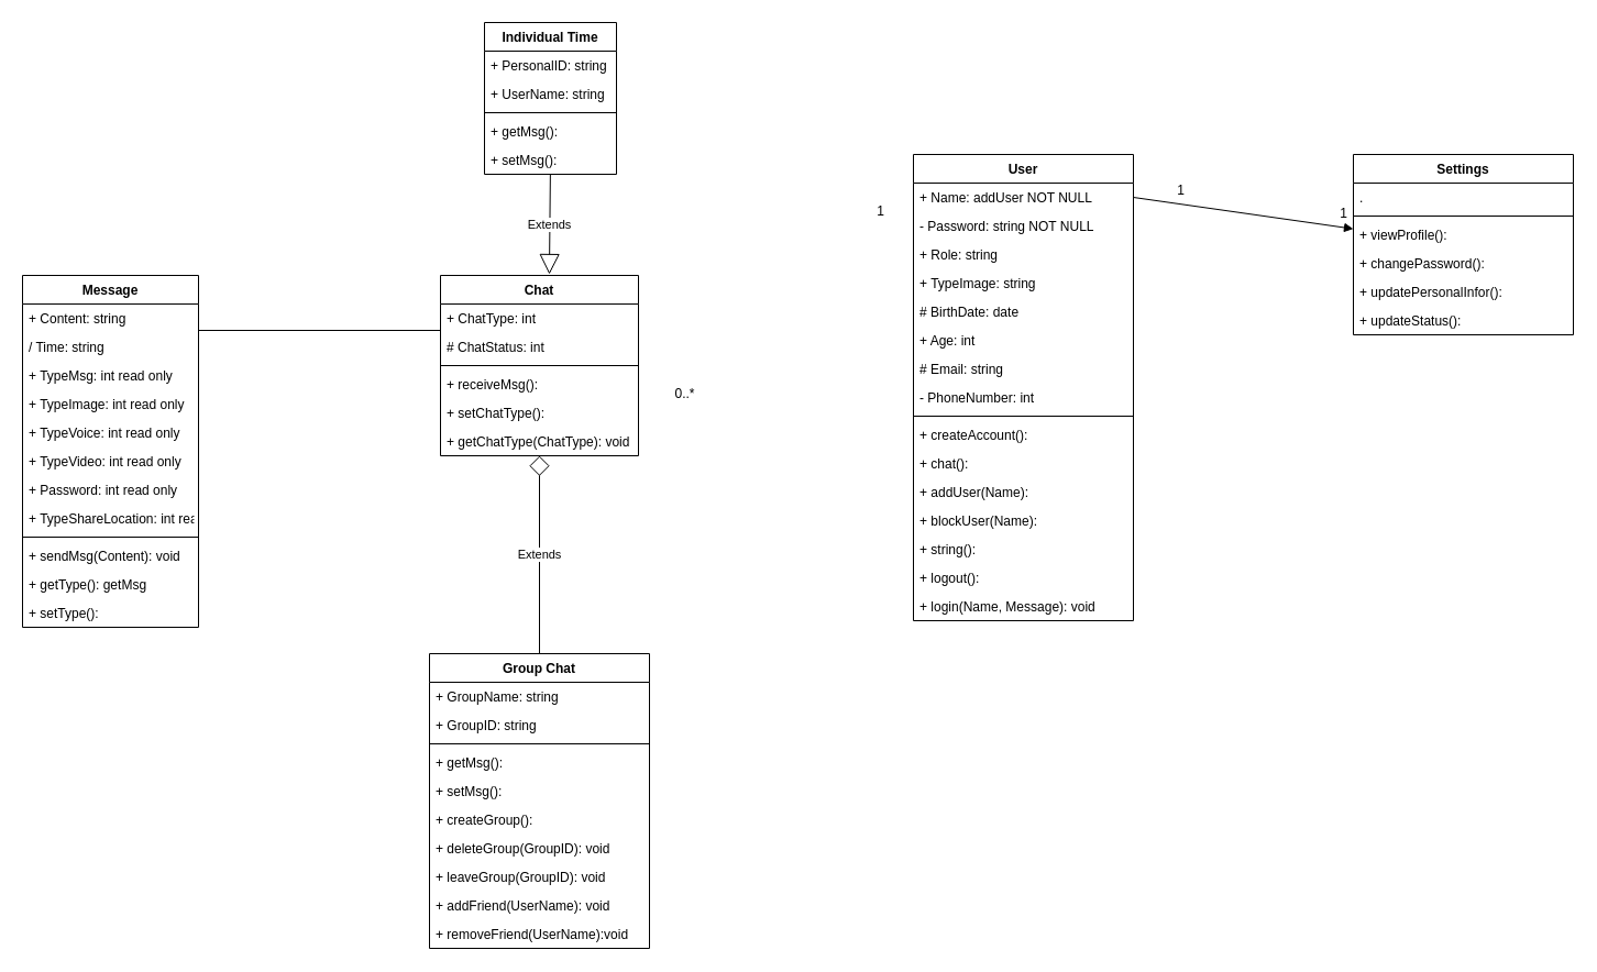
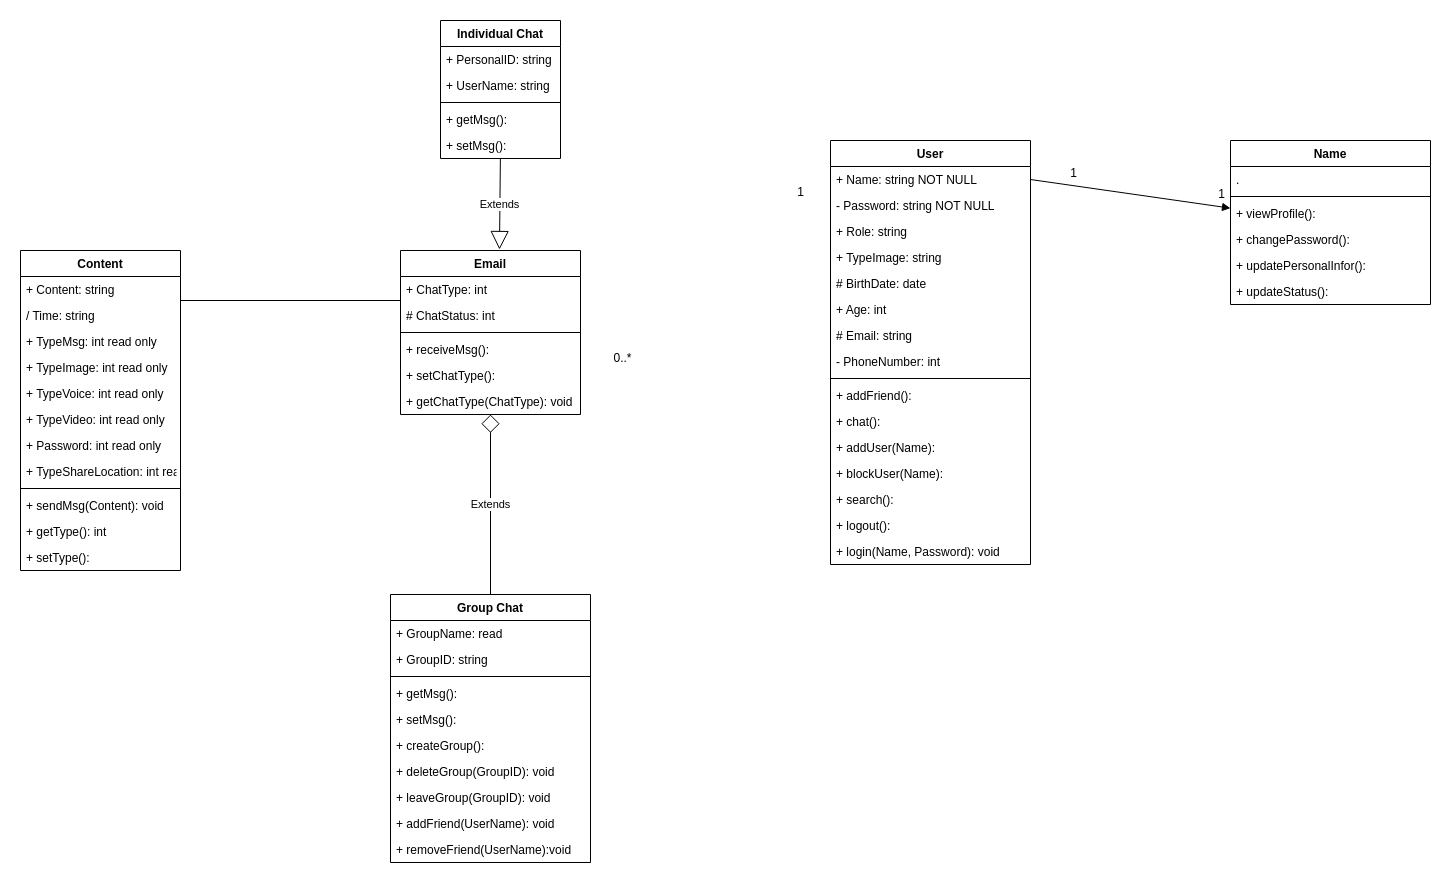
- <mxCell id="34" value="Individual Time" style="swimlane;fontStyle=1;align=center;verticalAlign=top;childLayout=stackLayout;horizontal=1;startSize=26;horizontalStack=0;resizeParent=1;resizeParentMax=0;resizeLast=0;collapsible=1;marginBottom=0;" parent="1" vertex="1"><mxGeometry x="440" y="20" width="120" height="138" as="geometry" /></mxCell>
+ <mxCell id="34" value="Individual Chat" style="swimlane;fontStyle=1;align=center;verticalAlign=top;childLayout=stackLayout;horizontal=1;startSize=26;horizontalStack=0;resizeParent=1;resizeParentMax=0;resizeLast=0;collapsible=1;marginBottom=0;" parent="1" vertex="1"><mxGeometry x="440" y="20" width="120" height="138" as="geometry" /></mxCell>
- <mxCell id="27" value="Settings" style="swimlane;fontStyle=1;align=center;verticalAlign=top;childLayout=stackLayout;horizontal=1;startSize=26;horizontalStack=0;resizeParent=1;resizeParentMax=0;resizeLast=0;collapsible=1;marginBottom=0;" parent="1" vertex="1"><mxGeometry x="1230" y="140" width="200" height="164" as="geometry" /></mxCell>
+ <mxCell id="27" value="Name" style="swimlane;fontStyle=1;align=center;verticalAlign=top;childLayout=stackLayout;horizontal=1;startSize=26;horizontalStack=0;resizeParent=1;resizeParentMax=0;resizeLast=0;collapsible=1;marginBottom=0;" parent="1" vertex="1"><mxGeometry x="1230" y="140" width="200" height="164" as="geometry" /></mxCell>
- <mxCell id="10" value="+ Name: addUser NOT NULL" style="text;strokeColor=none;fillColor=none;align=left;verticalAlign=top;spacingLeft=4;spacingRight=4;overflow=hidden;rotatable=0;points=[[0,0.5],[1,0.5]];portConstraint=eastwest;" parent="9" vertex="1"><mxGeometry y="26" width="200" height="26" as="geometry" /></mxCell>
+ <mxCell id="10" value="+ Name: string NOT NULL" style="text;strokeColor=none;fillColor=none;align=left;verticalAlign=top;spacingLeft=4;spacingRight=4;overflow=hidden;rotatable=0;points=[[0,0.5],[1,0.5]];portConstraint=eastwest;" parent="9" vertex="1"><mxGeometry y="26" width="200" height="26" as="geometry" /></mxCell>
- <mxCell id="54" value="Message" style="swimlane;fontStyle=1;align=center;verticalAlign=top;childLayout=stackLayout;horizontal=1;startSize=26;horizontalStack=0;resizeParent=1;resizeParentMax=0;resizeLast=0;collapsible=1;marginBottom=0;" parent="1" vertex="1"><mxGeometry x="20" y="250" width="160" height="320" as="geometry" /></mxCell>
+ <mxCell id="54" value="Content" style="swimlane;fontStyle=1;align=center;verticalAlign=top;childLayout=stackLayout;horizontal=1;startSize=26;horizontalStack=0;resizeParent=1;resizeParentMax=0;resizeLast=0;collapsible=1;marginBottom=0;" parent="1" vertex="1"><mxGeometry x="20" y="250" width="160" height="320" as="geometry" /></mxCell>
- <mxCell id="2" value="Chat" style="swimlane;fontStyle=1;align=center;verticalAlign=top;childLayout=stackLayout;horizontal=1;startSize=26;horizontalStack=0;resizeParent=1;resizeParentMax=0;resizeLast=0;collapsible=1;marginBottom=0;" parent="1" vertex="1"><mxGeometry x="400" y="250" width="180" height="164" as="geometry" /></mxCell>
+ <mxCell id="2" value="Email" style="swimlane;fontStyle=1;align=center;verticalAlign=top;childLayout=stackLayout;horizontal=1;startSize=26;horizontalStack=0;resizeParent=1;resizeParentMax=0;resizeLast=0;collapsible=1;marginBottom=0;" parent="1" vertex="1"><mxGeometry x="400" y="250" width="180" height="164" as="geometry" /></mxCell>
- <mxCell id="19" value="+ createAccount(): " style="text;strokeColor=none;fillColor=none;align=left;verticalAlign=top;spacingLeft=4;spacingRight=4;overflow=hidden;rotatable=0;points=[[0,0.5],[1,0.5]];portConstraint=eastwest;" parent="9" vertex="1"><mxGeometry y="242" width="200" height="26" as="geometry" /></mxCell>
+ <mxCell id="19" value="+ addFriend(): " style="text;strokeColor=none;fillColor=none;align=left;verticalAlign=top;spacingLeft=4;spacingRight=4;overflow=hidden;rotatable=0;points=[[0,0.5],[1,0.5]];portConstraint=eastwest;" parent="9" vertex="1"><mxGeometry y="242" width="200" height="26" as="geometry" /></mxCell>
- <mxCell id="23" value="+ string(): " style="text;strokeColor=none;fillColor=none;align=left;verticalAlign=top;spacingLeft=4;spacingRight=4;overflow=hidden;rotatable=0;points=[[0,0.5],[1,0.5]];portConstraint=eastwest;" parent="9" vertex="1"><mxGeometry y="346" width="200" height="26" as="geometry" /></mxCell>
+ <mxCell id="23" value="+ search(): " style="text;strokeColor=none;fillColor=none;align=left;verticalAlign=top;spacingLeft=4;spacingRight=4;overflow=hidden;rotatable=0;points=[[0,0.5],[1,0.5]];portConstraint=eastwest;" parent="9" vertex="1"><mxGeometry y="346" width="200" height="26" as="geometry" /></mxCell>
- <mxCell id="65" value="+ getType(): getMsg" style="text;strokeColor=none;fillColor=none;align=left;verticalAlign=top;spacingLeft=4;spacingRight=4;overflow=hidden;rotatable=0;points=[[0,0.5],[1,0.5]];portConstraint=eastwest;" vertex="1" parent="54"><mxGeometry y="268" width="160" height="26" as="geometry" /></mxCell>
+ <mxCell id="65" value="+ getType(): int" style="text;strokeColor=none;fillColor=none;align=left;verticalAlign=top;spacingLeft=4;spacingRight=4;overflow=hidden;rotatable=0;points=[[0,0.5],[1,0.5]];portConstraint=eastwest;" vertex="1" parent="54"><mxGeometry y="268" width="160" height="26" as="geometry" /></mxCell>
- <mxCell id="25" value="+ login(Name, Message): void " style="text;strokeColor=none;fillColor=none;align=left;verticalAlign=top;spacingLeft=4;spacingRight=4;overflow=hidden;rotatable=0;points=[[0,0.5],[1,0.5]];portConstraint=eastwest;" parent="9" vertex="1"><mxGeometry y="398" width="200" height="26" as="geometry" /></mxCell>
+ <mxCell id="25" value="+ login(Name, Password): void " style="text;strokeColor=none;fillColor=none;align=left;verticalAlign=top;spacingLeft=4;spacingRight=4;overflow=hidden;rotatable=0;points=[[0,0.5],[1,0.5]];portConstraint=eastwest;" parent="9" vertex="1"><mxGeometry y="398" width="200" height="26" as="geometry" /></mxCell>
- <mxCell id="44" value="+ GroupName: string" style="text;strokeColor=none;fillColor=none;align=left;verticalAlign=top;spacingLeft=4;spacingRight=4;overflow=hidden;rotatable=0;points=[[0,0.5],[1,0.5]];portConstraint=eastwest;" parent="43" vertex="1"><mxGeometry y="26" width="200" height="26" as="geometry" /></mxCell>
+ <mxCell id="44" value="+ GroupName: read" style="text;strokeColor=none;fillColor=none;align=left;verticalAlign=top;spacingLeft=4;spacingRight=4;overflow=hidden;rotatable=0;points=[[0,0.5],[1,0.5]];portConstraint=eastwest;" parent="43" vertex="1"><mxGeometry y="26" width="200" height="26" as="geometry" /></mxCell>
